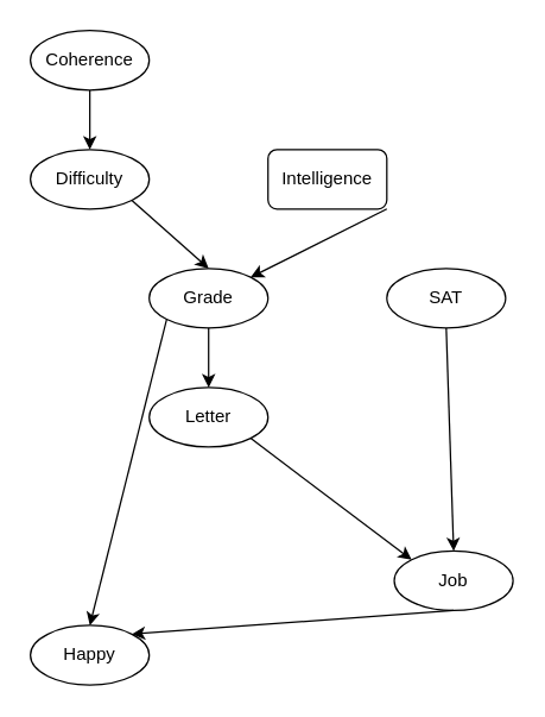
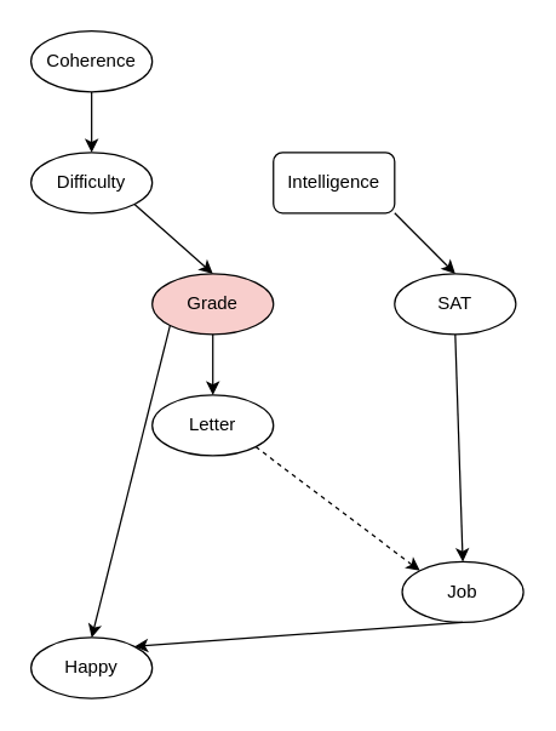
- <mxCell id="12" value="" style="endArrow=classic;html=1;exitX=1;exitY=1;exitDx=0;exitDy=0;" edge="1" parent="1" source="5" target="6"><mxGeometry width="50" height="50" relative="1" as="geometry"><mxPoint x="270" y="270" as="sourcePoint" /><mxPoint x="320" y="220" as="targetPoint" /></mxGeometry></mxCell>
+ <mxCell id="12" value="" style="endArrow=classic;html=1;exitX=1;exitY=1;exitDx=0;exitDy=0;entryX=0.5;entryY=0;entryDx=0;entryDy=0;" edge="1" parent="1" source="5" target="7"><mxGeometry width="50" height="50" relative="1" as="geometry"><mxPoint x="270" y="270" as="sourcePoint" /><mxPoint x="320" y="220" as="targetPoint" /></mxGeometry></mxCell>
- <mxCell id="6" value="Grade" style="ellipse;whiteSpace=wrap;html=1;" vertex="1" parent="1"><mxGeometry x="100" y="180" width="80" height="40" as="geometry" /></mxCell>
+ <mxCell id="6" value="Grade" style="ellipse;whiteSpace=wrap;html=1;fillColor=#f8cecc;" vertex="1" parent="1"><mxGeometry x="100" y="180" width="80" height="40" as="geometry" /></mxCell>
- <mxCell id="15" value="" style="endArrow=classic;html=1;exitX=1;exitY=1;exitDx=0;exitDy=0;entryX=0;entryY=0;entryDx=0;entryDy=0;" edge="1" parent="1" source="8" target="9"><mxGeometry width="50" height="50" relative="1" as="geometry"><mxPoint x="270" y="270" as="sourcePoint" /><mxPoint x="320" y="220" as="targetPoint" /></mxGeometry></mxCell>
+ <mxCell id="15" value="" style="endArrow=classic;html=1;exitX=1;exitY=1;exitDx=0;exitDy=0;entryX=0;entryY=0;entryDx=0;entryDy=0;dashed=1;" edge="1" parent="1" source="8" target="9"><mxGeometry width="50" height="50" relative="1" as="geometry"><mxPoint x="270" y="270" as="sourcePoint" /><mxPoint x="320" y="220" as="targetPoint" /></mxGeometry></mxCell>
